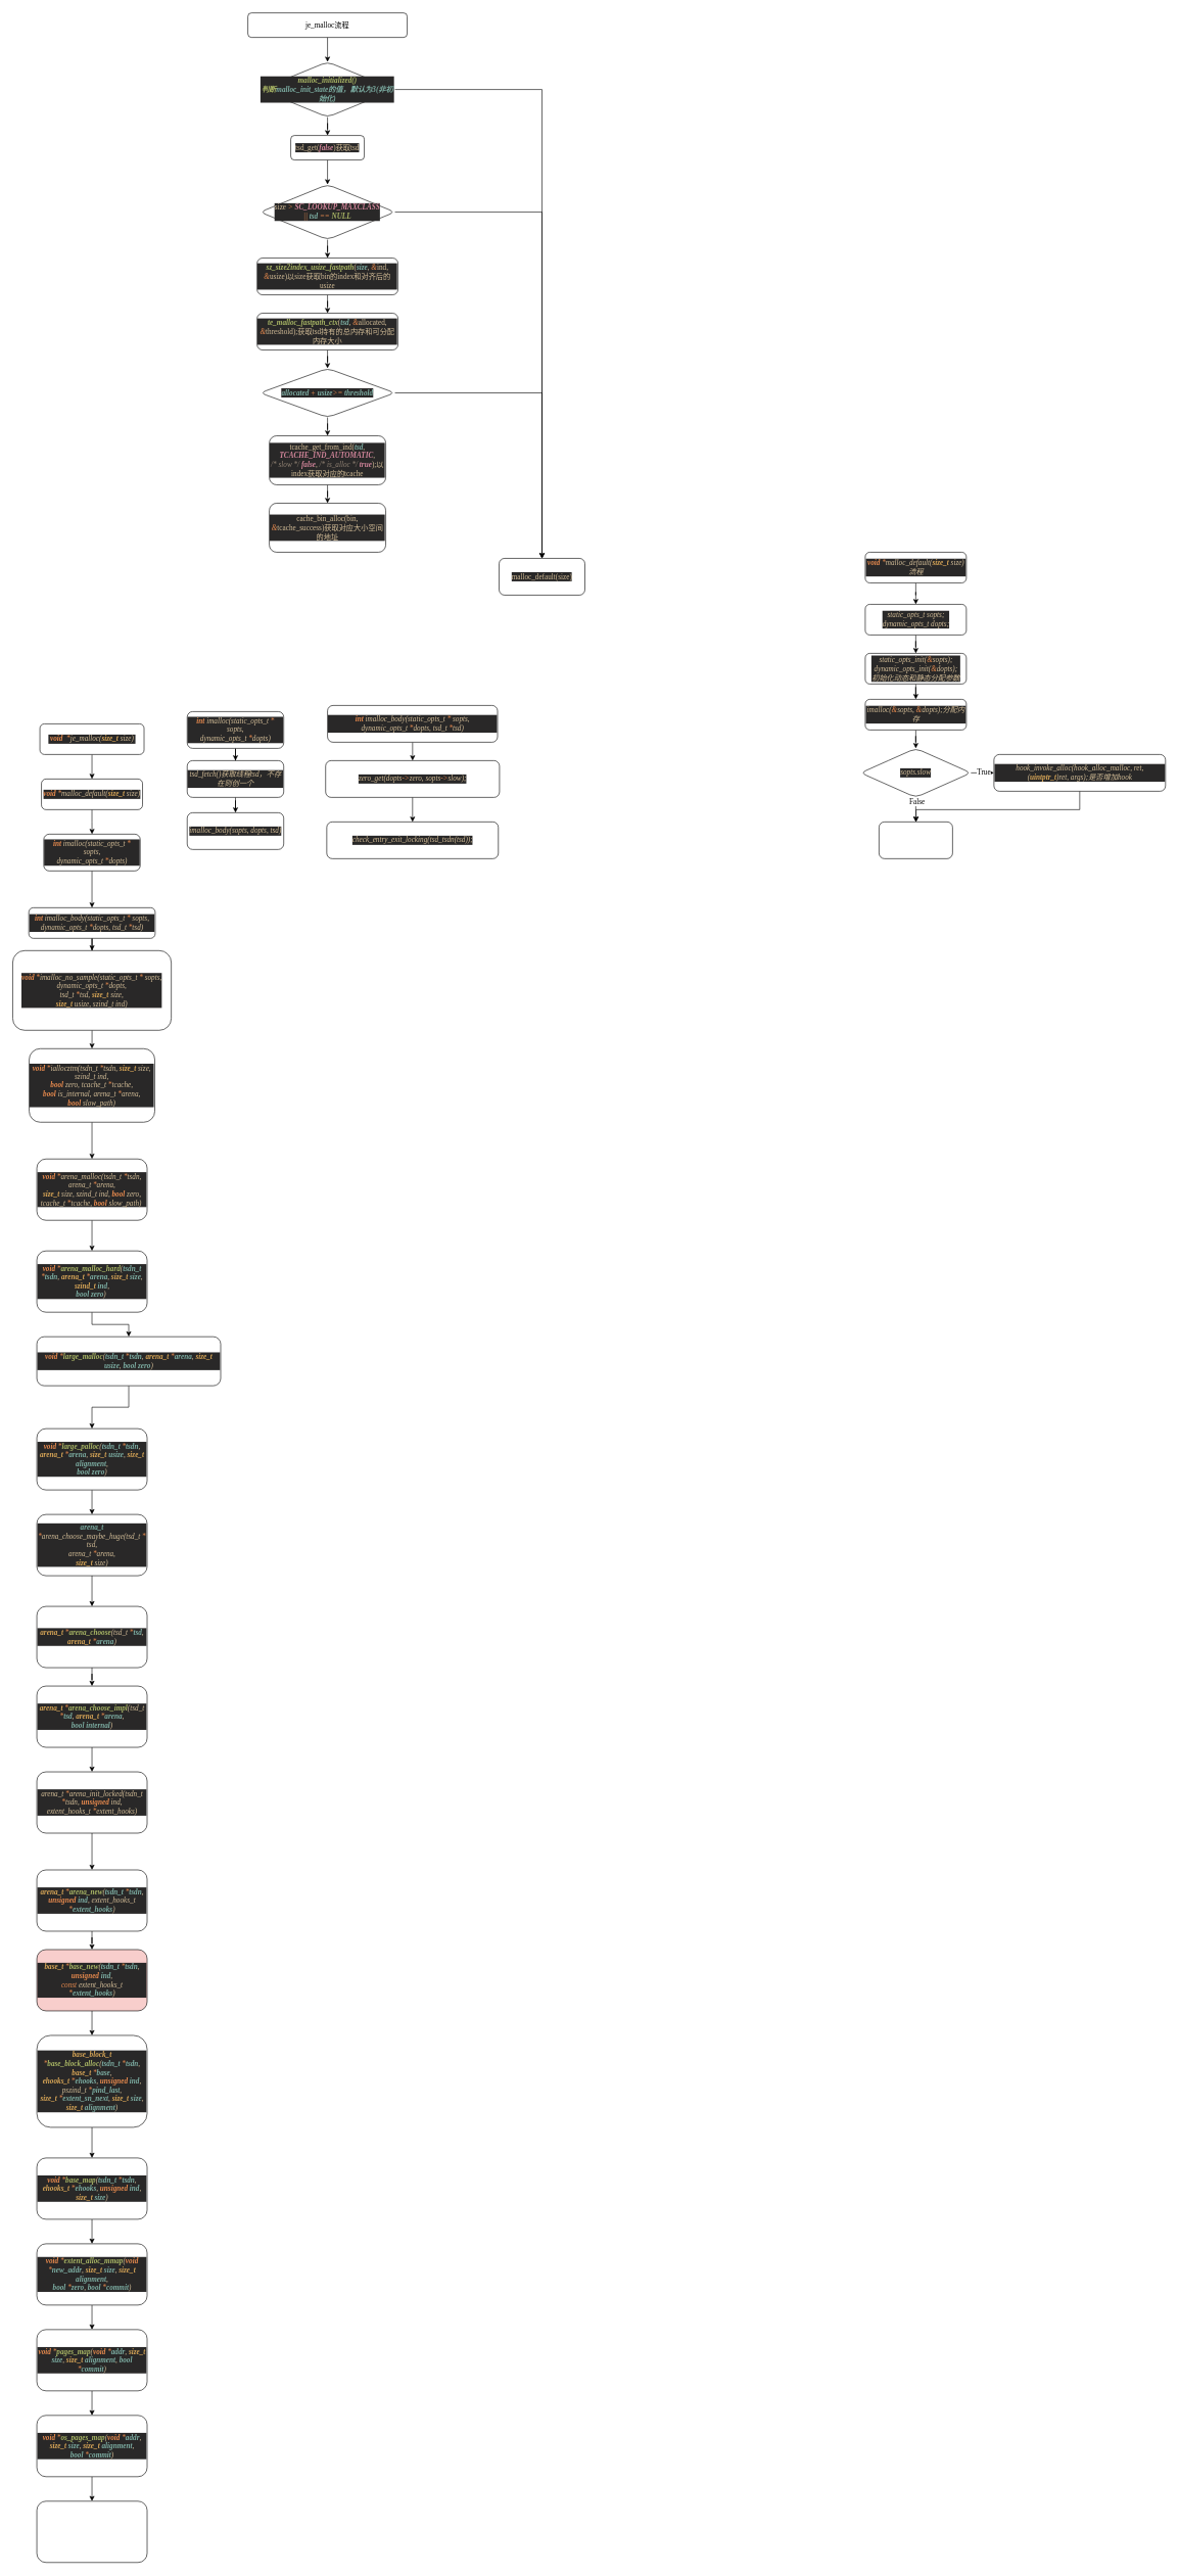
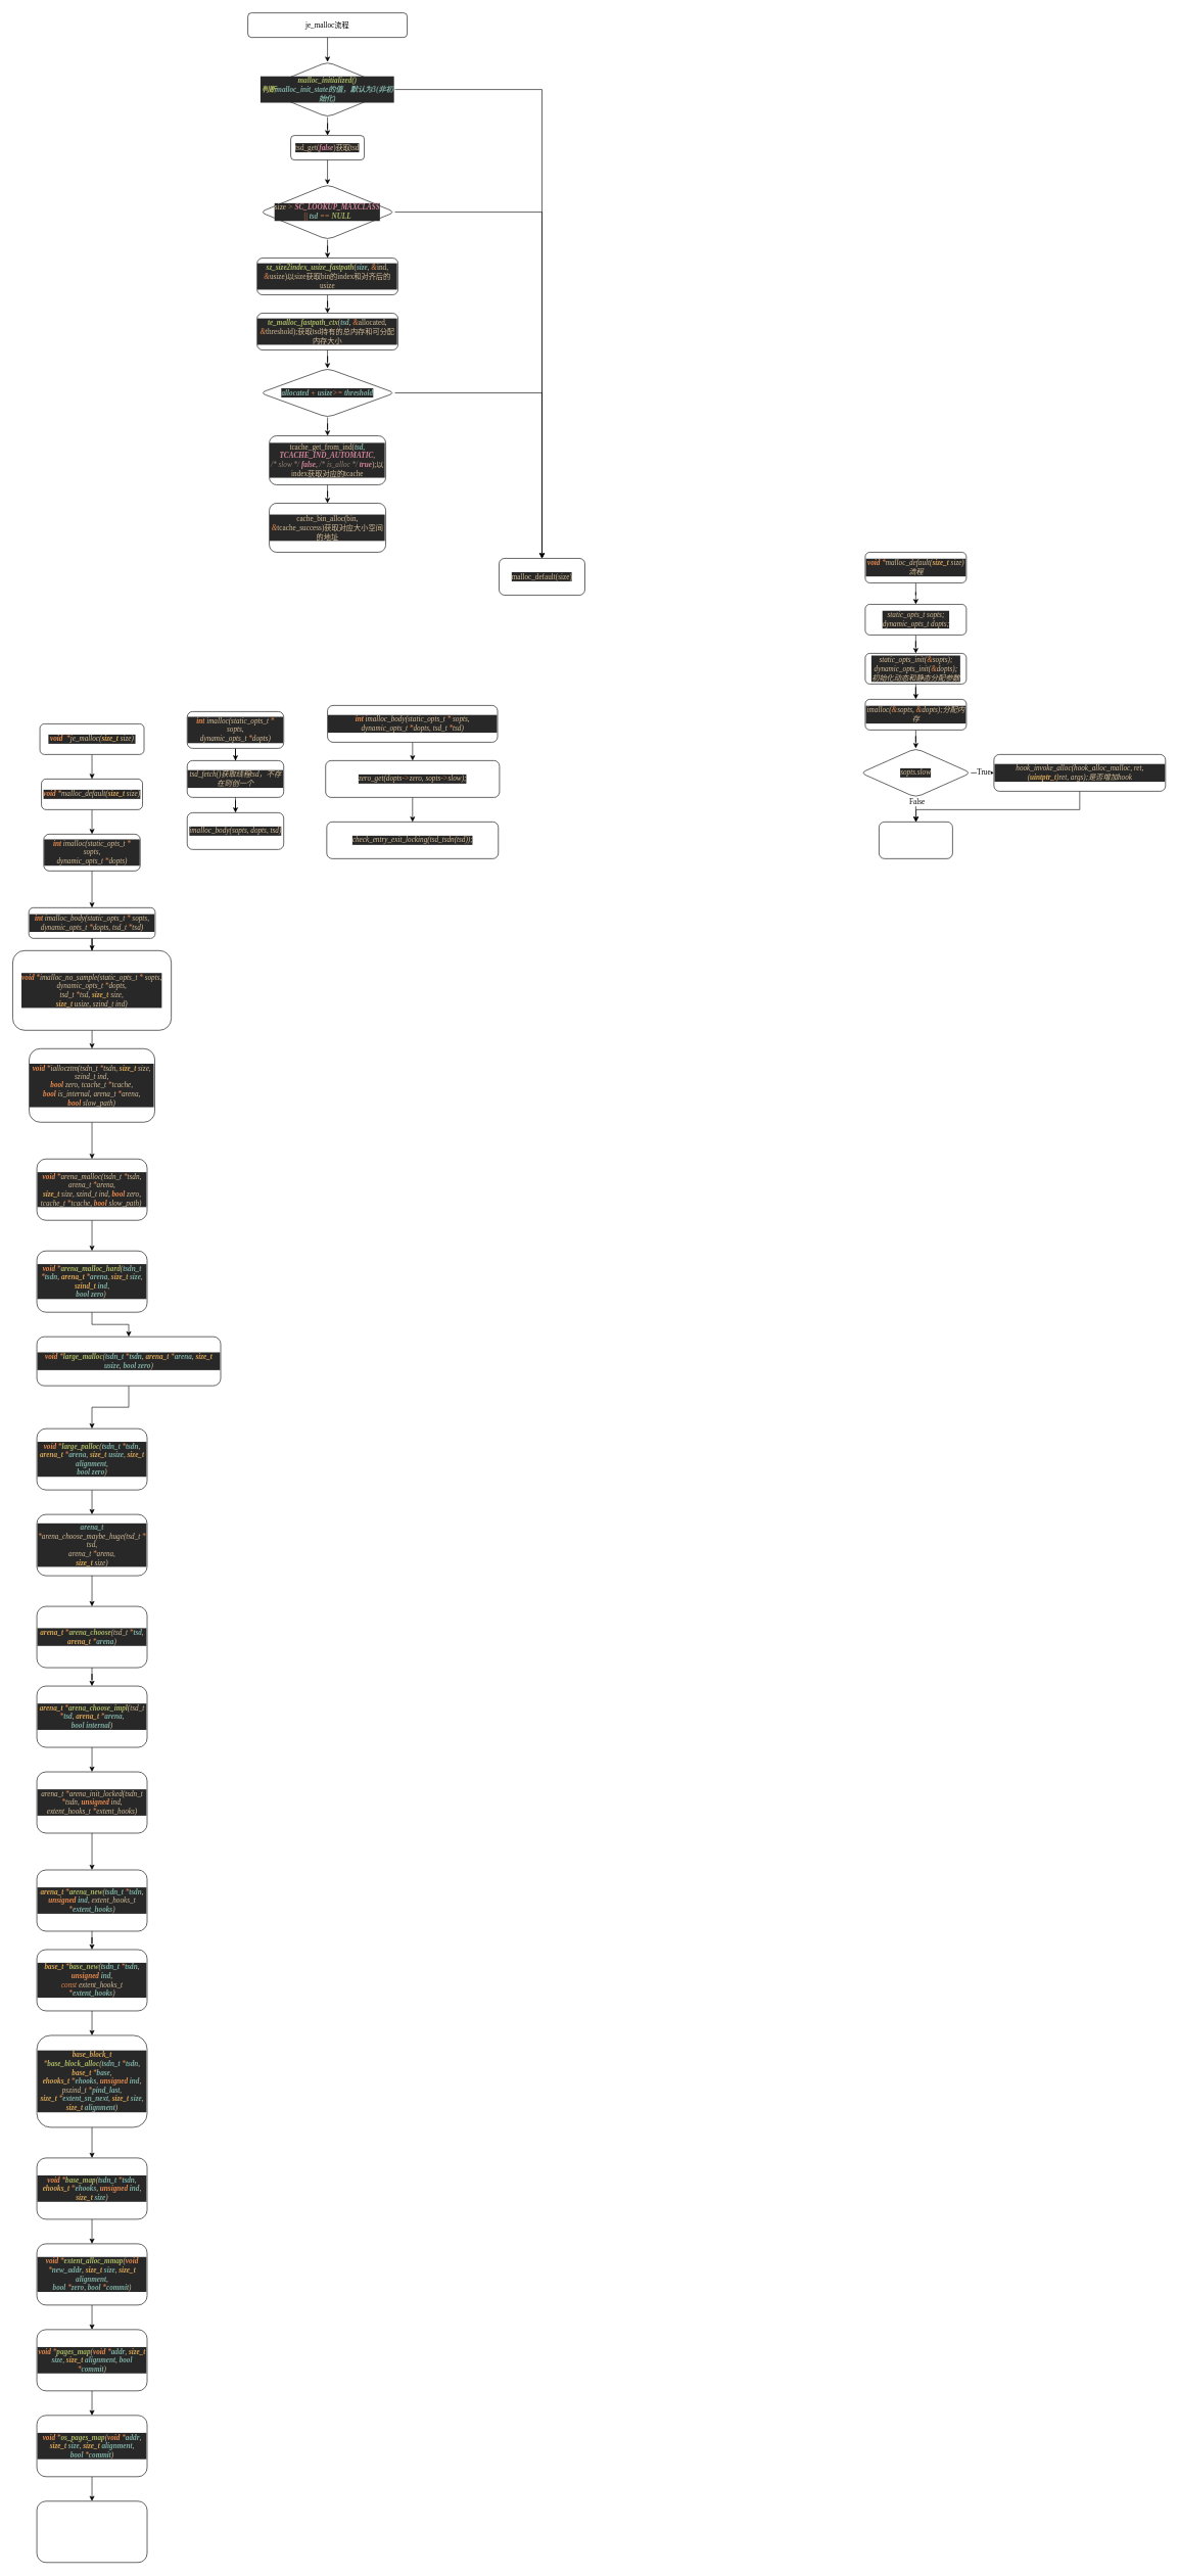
- <mxCell id="33" value="&lt;div style=&quot;color: rgb(212, 190, 152); background-color: rgb(41, 40, 40); font-size: 12px;&quot;&gt;&lt;div style=&quot;font-size: 12px;&quot;&gt;&lt;div style=&quot;font-size: 12px;&quot;&gt;&lt;span style=&quot;color: rgb(216, 166, 87); font-weight: bold; font-size: 12px;&quot;&gt;base_t&lt;/span&gt; &lt;span style=&quot;color: rgb(231, 138, 78); font-size: 12px;&quot;&gt;*&lt;/span&gt;&lt;span style=&quot;color: rgb(169, 182, 101); font-weight: bold; font-size: 12px;&quot;&gt;base_new&lt;/span&gt;(&lt;span style=&quot;color: rgb(125, 174, 163); font-weight: bold; font-size: 12px;&quot;&gt;tsdn_t&lt;/span&gt; &lt;span style=&quot;color: rgb(231, 138, 78); font-size: 12px;&quot;&gt;*&lt;/span&gt;&lt;span style=&quot;color: rgb(125, 174, 163); font-weight: bold; font-size: 12px;&quot;&gt;tsdn&lt;/span&gt;, &lt;span style=&quot;color: rgb(231, 138, 78); font-weight: bold; font-size: 12px;&quot;&gt;unsigned&lt;/span&gt; &lt;span style=&quot;color: rgb(125, 174, 163); font-weight: bold; font-size: 12px;&quot;&gt;ind&lt;/span&gt;,&lt;/div&gt;&lt;div style=&quot;font-size: 12px;&quot;&gt;                 &lt;span style=&quot;color: rgb(231, 138, 78); font-size: 12px;&quot;&gt;const&lt;/span&gt; extent_hooks_t &lt;span style=&quot;color: rgb(231, 138, 78); font-size: 12px;&quot;&gt;*&lt;/span&gt;&lt;span style=&quot;color: rgb(125, 174, 163); font-weight: bold; font-size: 12px;&quot;&gt;extent_hooks&lt;/span&gt;)&lt;/div&gt;&lt;/div&gt;&lt;/div&gt;" style="rounded=1;whiteSpace=wrap;html=1;fontSize=12;glass=0;strokeWidth=1;shadow=0;fontColor=#FFFFFF;fontStyle=2;fontFamily=mononoki;fillColor=#f8cecc;" parent="1" vertex="1"><mxGeometry x="59.63" y="3180" width="180" height="100" as="geometry" /></mxCell>
+ <mxCell id="33" value="&lt;div style=&quot;color: rgb(212, 190, 152); background-color: rgb(41, 40, 40); font-size: 12px;&quot;&gt;&lt;div style=&quot;font-size: 12px;&quot;&gt;&lt;div style=&quot;font-size: 12px;&quot;&gt;&lt;span style=&quot;color: rgb(216, 166, 87); font-weight: bold; font-size: 12px;&quot;&gt;base_t&lt;/span&gt; &lt;span style=&quot;color: rgb(231, 138, 78); font-size: 12px;&quot;&gt;*&lt;/span&gt;&lt;span style=&quot;color: rgb(169, 182, 101); font-weight: bold; font-size: 12px;&quot;&gt;base_new&lt;/span&gt;(&lt;span style=&quot;color: rgb(125, 174, 163); font-weight: bold; font-size: 12px;&quot;&gt;tsdn_t&lt;/span&gt; &lt;span style=&quot;color: rgb(231, 138, 78); font-size: 12px;&quot;&gt;*&lt;/span&gt;&lt;span style=&quot;color: rgb(125, 174, 163); font-weight: bold; font-size: 12px;&quot;&gt;tsdn&lt;/span&gt;, &lt;span style=&quot;color: rgb(231, 138, 78); font-weight: bold; font-size: 12px;&quot;&gt;unsigned&lt;/span&gt; &lt;span style=&quot;color: rgb(125, 174, 163); font-weight: bold; font-size: 12px;&quot;&gt;ind&lt;/span&gt;,&lt;/div&gt;&lt;div style=&quot;font-size: 12px;&quot;&gt;                 &lt;span style=&quot;color: rgb(231, 138, 78); font-size: 12px;&quot;&gt;const&lt;/span&gt; extent_hooks_t &lt;span style=&quot;color: rgb(231, 138, 78); font-size: 12px;&quot;&gt;*&lt;/span&gt;&lt;span style=&quot;color: rgb(125, 174, 163); font-weight: bold; font-size: 12px;&quot;&gt;extent_hooks&lt;/span&gt;)&lt;/div&gt;&lt;/div&gt;&lt;/div&gt;" style="rounded=1;whiteSpace=wrap;html=1;fontSize=12;glass=0;strokeWidth=1;shadow=0;fontColor=#FFFFFF;fontStyle=2;fontFamily=mononoki;" parent="1" vertex="1"><mxGeometry x="59.63" y="3180" width="180" height="100" as="geometry" /></mxCell>
